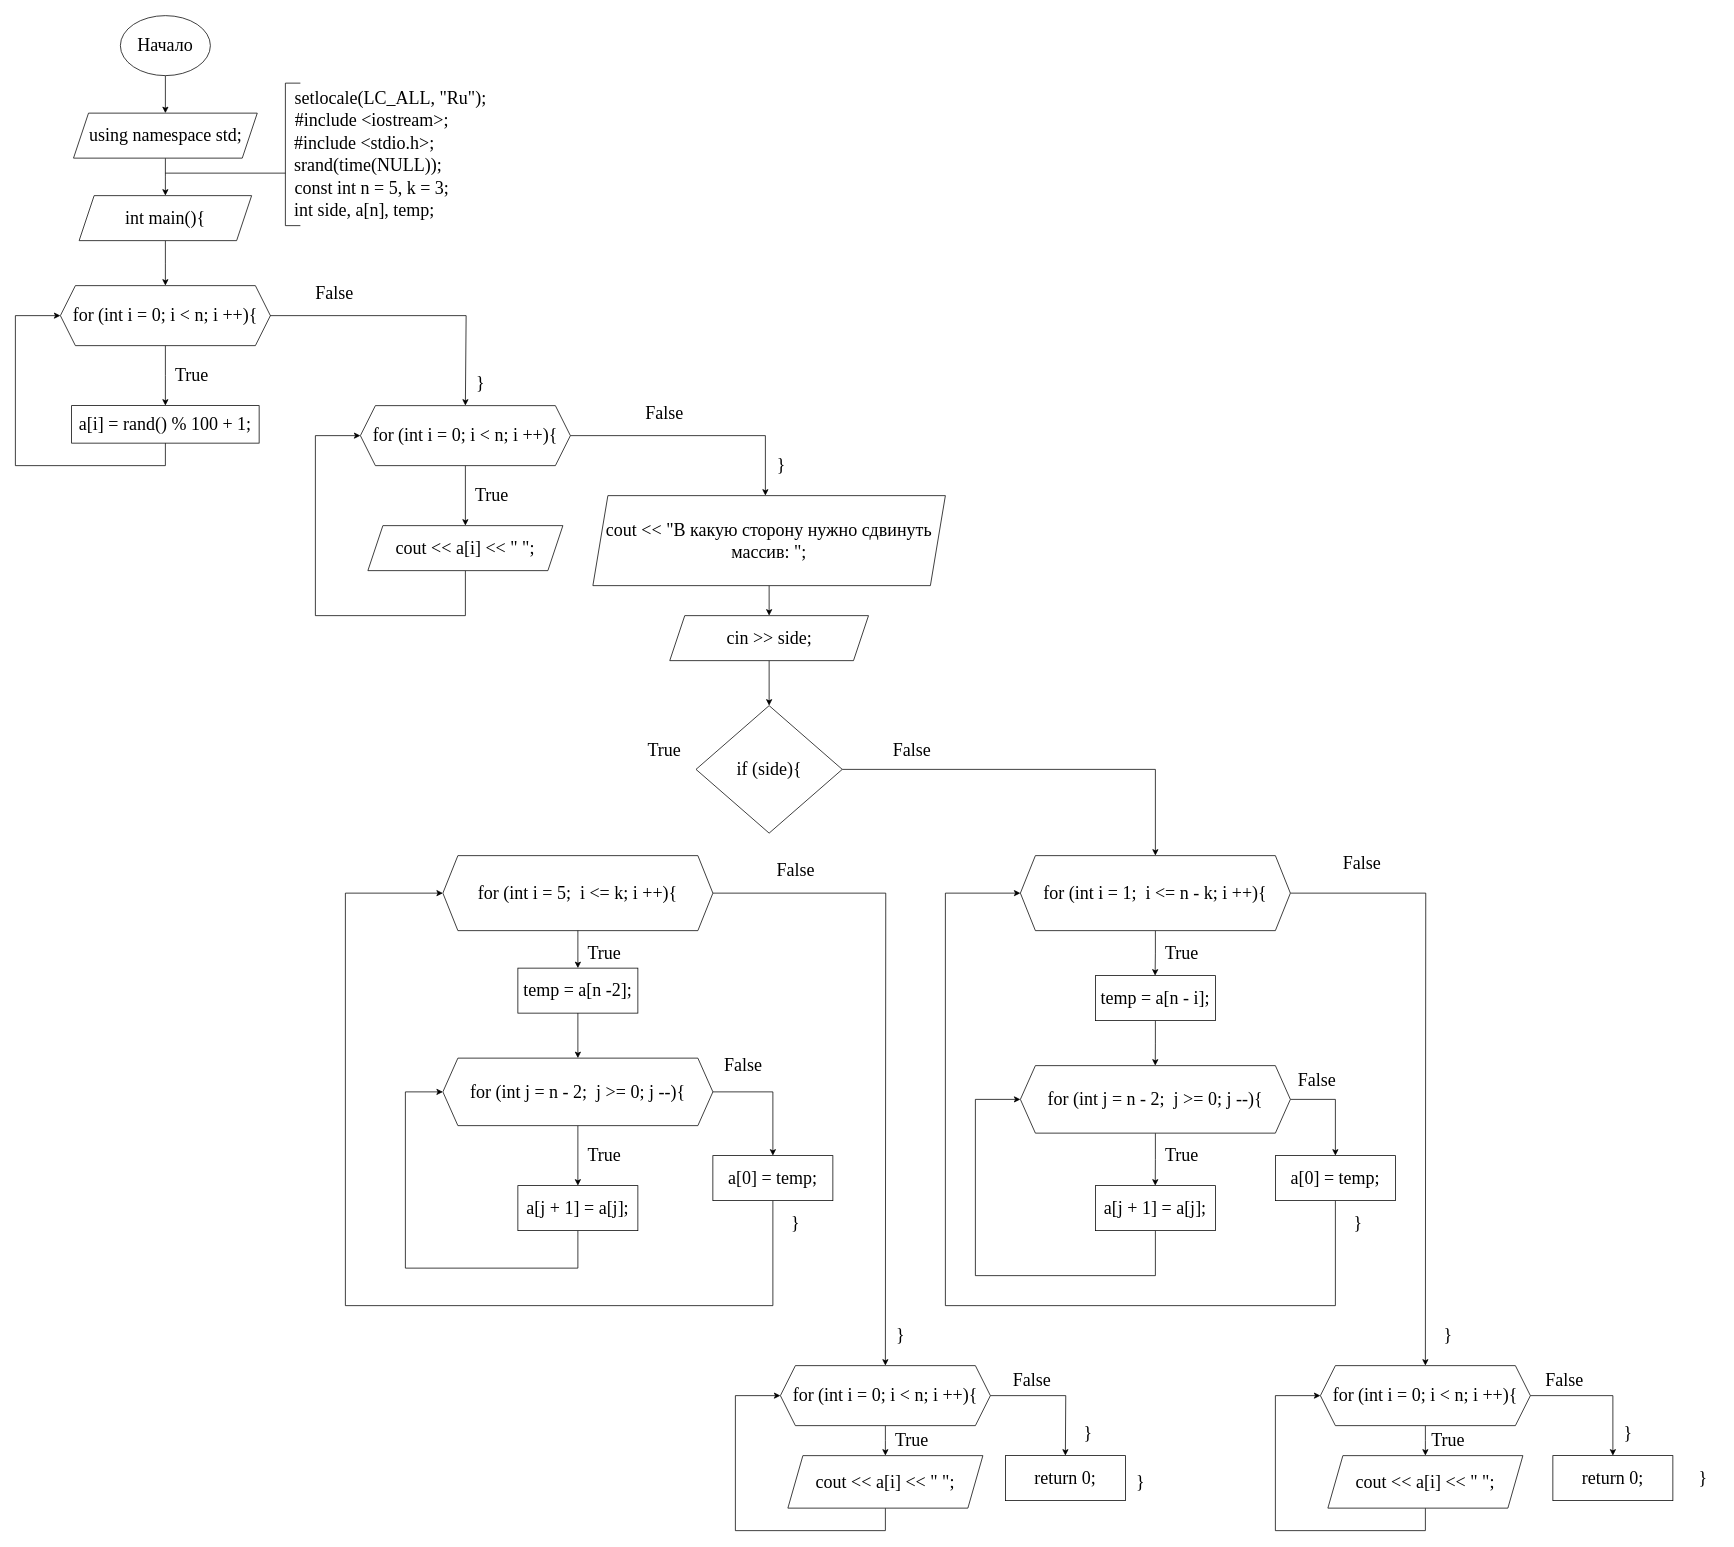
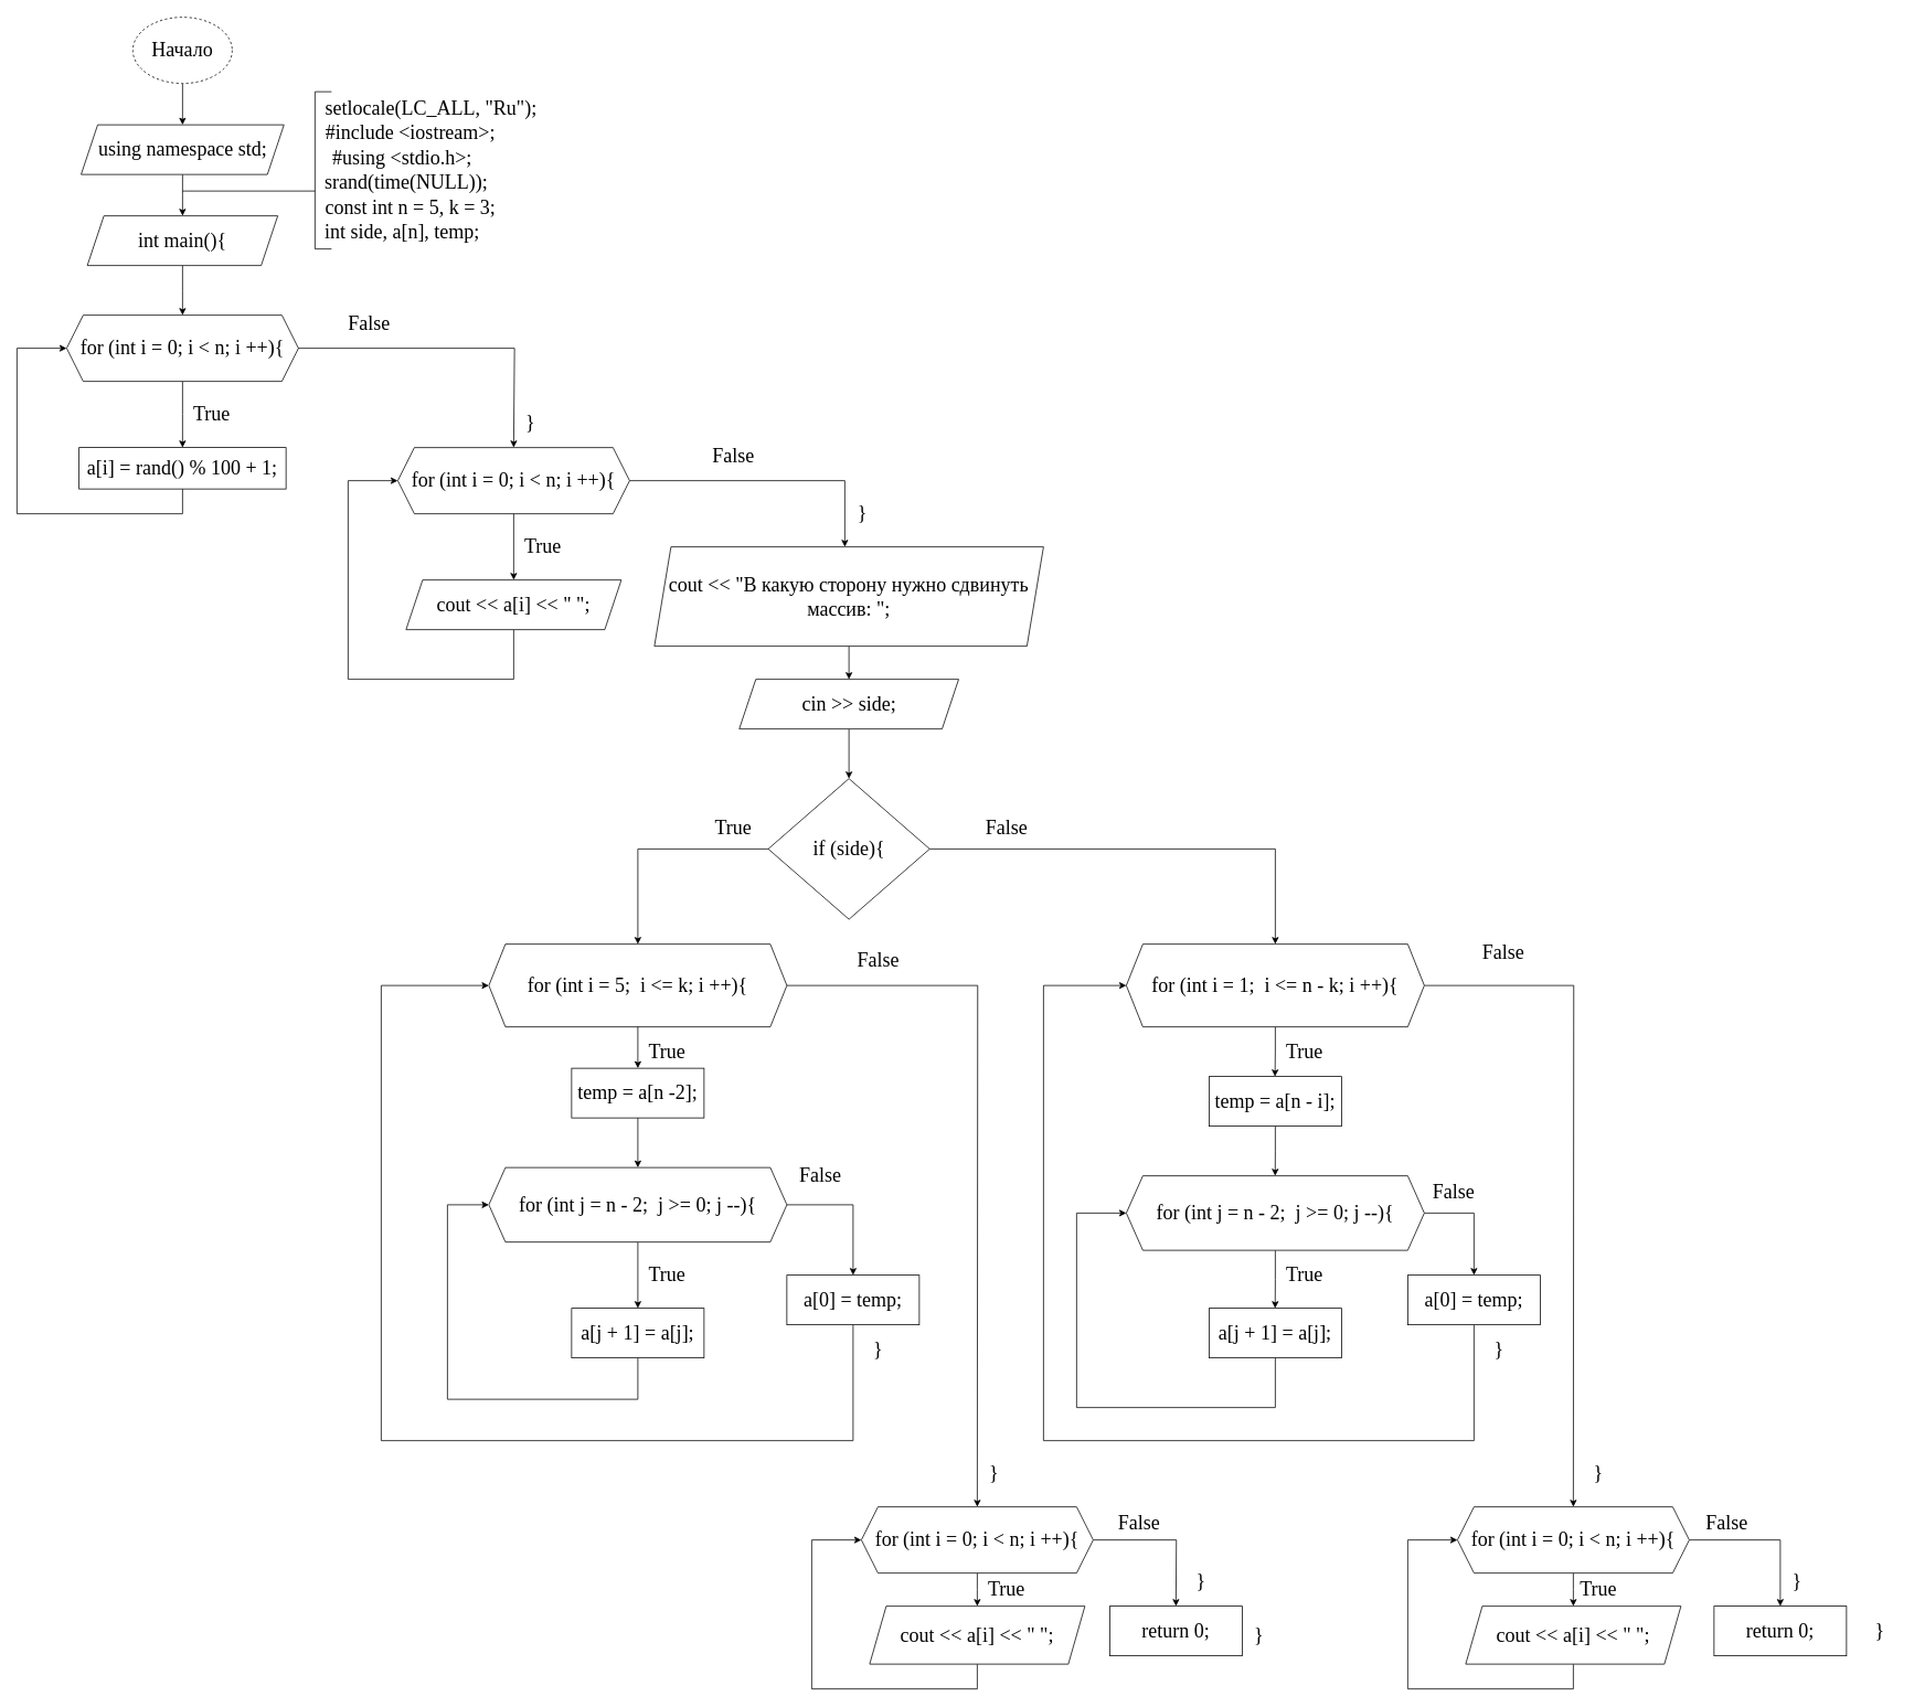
- <mxCell id="3" value="&lt;font style=&quot;font-size: 24px;&quot;&gt;Начало&lt;/font&gt;" style="ellipse;whiteSpace=wrap;html=1;fontFamily=Times New Roman;fontSize=24;" vertex="1" parent="1"><mxGeometry x="160" y="20" width="120" height="80" as="geometry" /></mxCell>
+ <mxCell id="3" value="&lt;font style=&quot;font-size: 24px;&quot;&gt;Начало&lt;/font&gt;" style="ellipse;whiteSpace=wrap;html=1;fontFamily=Times New Roman;fontSize=24;dashed=1;" vertex="1" parent="1"><mxGeometry x="160" y="20" width="120" height="80" as="geometry" /></mxCell>
- <mxCell id="13" value="#include &amp;lt;stdio.h&amp;gt;;" style="text;html=1;align=center;verticalAlign=middle;resizable=0;points=[];autosize=1;strokeColor=none;fillColor=none;fontSize=24;fontFamily=Times New Roman;fontColor=default;" vertex="1" parent="1"><mxGeometry x="380" y="170" width="210" height="40" as="geometry" /></mxCell>
+ <mxCell id="13" value="#using &amp;lt;stdio.h&amp;gt;;" style="text;html=1;align=center;verticalAlign=middle;resizable=0;points=[];autosize=1;strokeColor=none;fillColor=none;fontSize=24;fontFamily=Times New Roman;fontColor=default;" vertex="1" parent="1"><mxGeometry x="380" y="170" width="210" height="40" as="geometry" /></mxCell>
+ <mxCell id="36" style="edgeStyle=orthogonalEdgeStyle;rounded=0;orthogonalLoop=1;jettySize=auto;html=1;exitX=0;exitY=0.5;exitDx=0;exitDy=0;fontFamily=Times New Roman;fontSize=24;fontColor=default;entryX=0.5;entryY=0;entryDx=0;entryDy=0;" edge="1" parent="1" source="38" target="42"><mxGeometry relative="1" as="geometry"><mxPoint x="830" y="1130" as="targetPoint" /><Array as="points"><mxPoint x="770" y="1025" /></Array></mxGeometry></mxCell>
